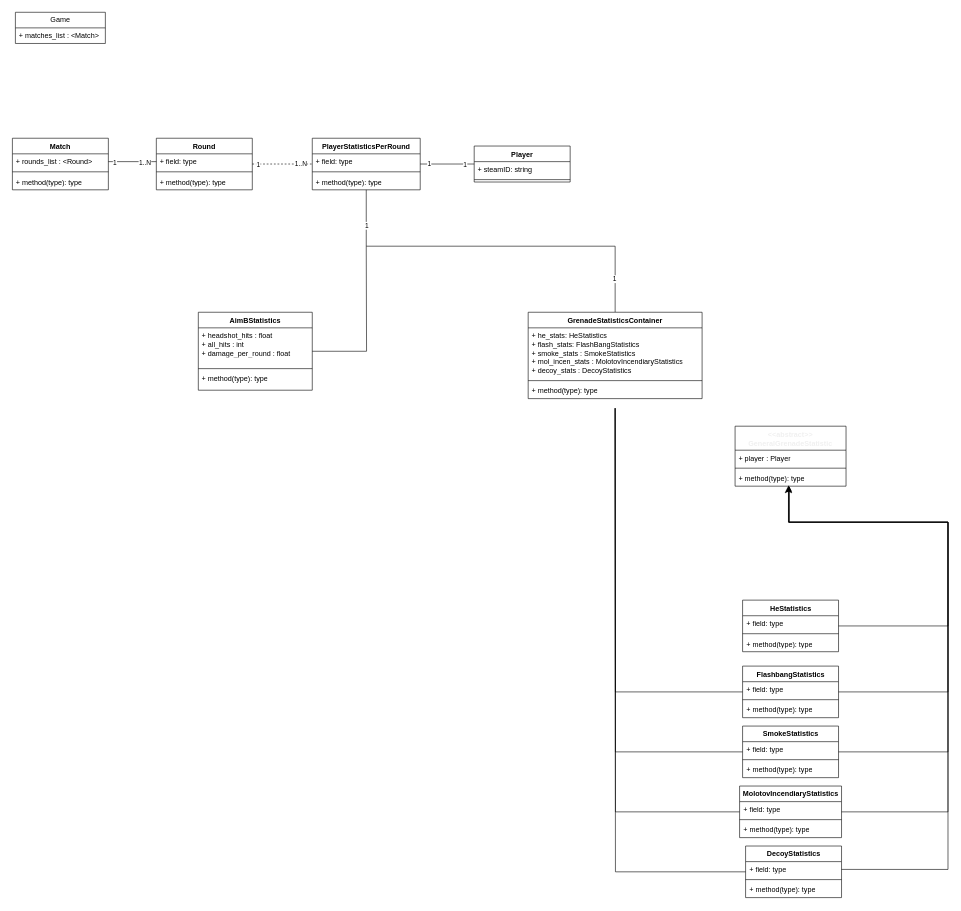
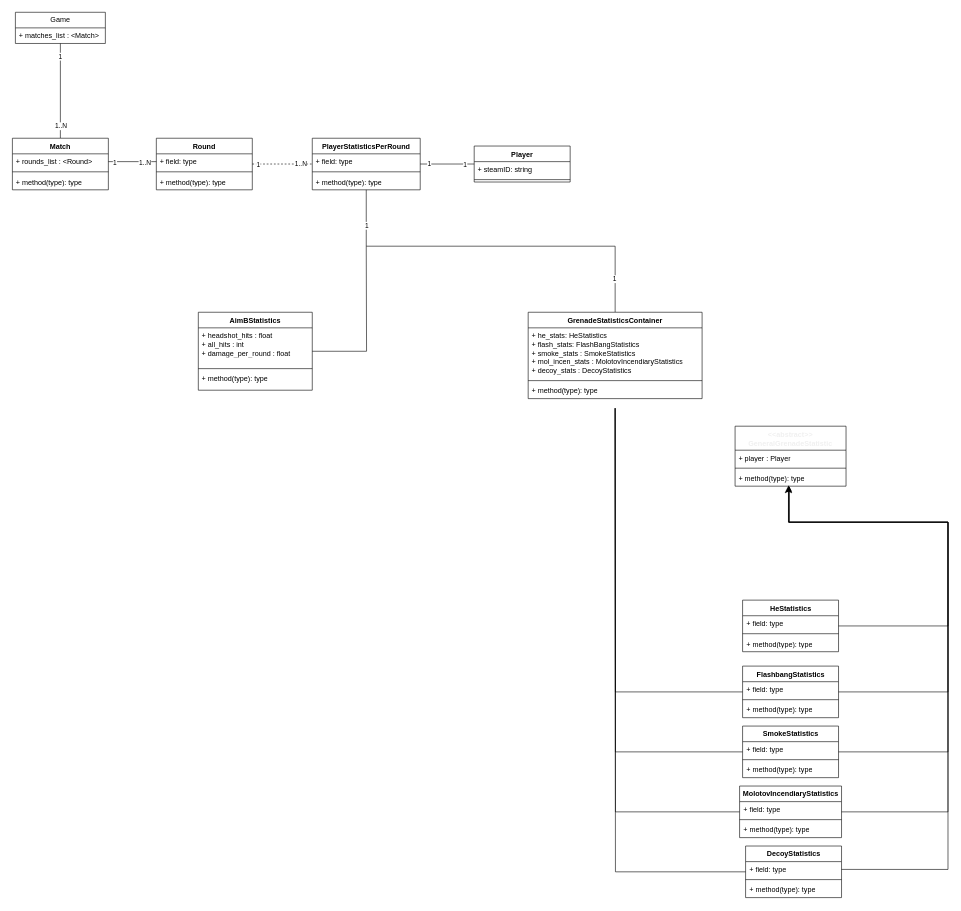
+ <mxCell id="4" style="edgeStyle=orthogonalEdgeStyle;rounded=0;orthogonalLoop=1;jettySize=auto;html=1;endArrow=none;endFill=0;startArrow=none;startFill=0;endSize=10;startSize=10;" parent="1" source="7" target="2" edge="1"><mxGeometry relative="1" as="geometry" /></mxCell>
+ <mxCell id="5" value="1" style="edgeLabel;html=1;align=center;verticalAlign=middle;resizable=0;points=[];" vertex="1" connectable="0" parent="4"><mxGeometry x="0.736" y="1" relative="1" as="geometry"><mxPoint as="offset" /></mxGeometry></mxCell>
+ <mxCell id="6" value="1..N" style="edgeLabel;html=1;align=center;verticalAlign=middle;resizable=0;points=[];" vertex="1" connectable="0" parent="4"><mxGeometry x="-0.73" y="4" relative="1" as="geometry"><mxPoint x="4" as="offset" /></mxGeometry></mxCell>
